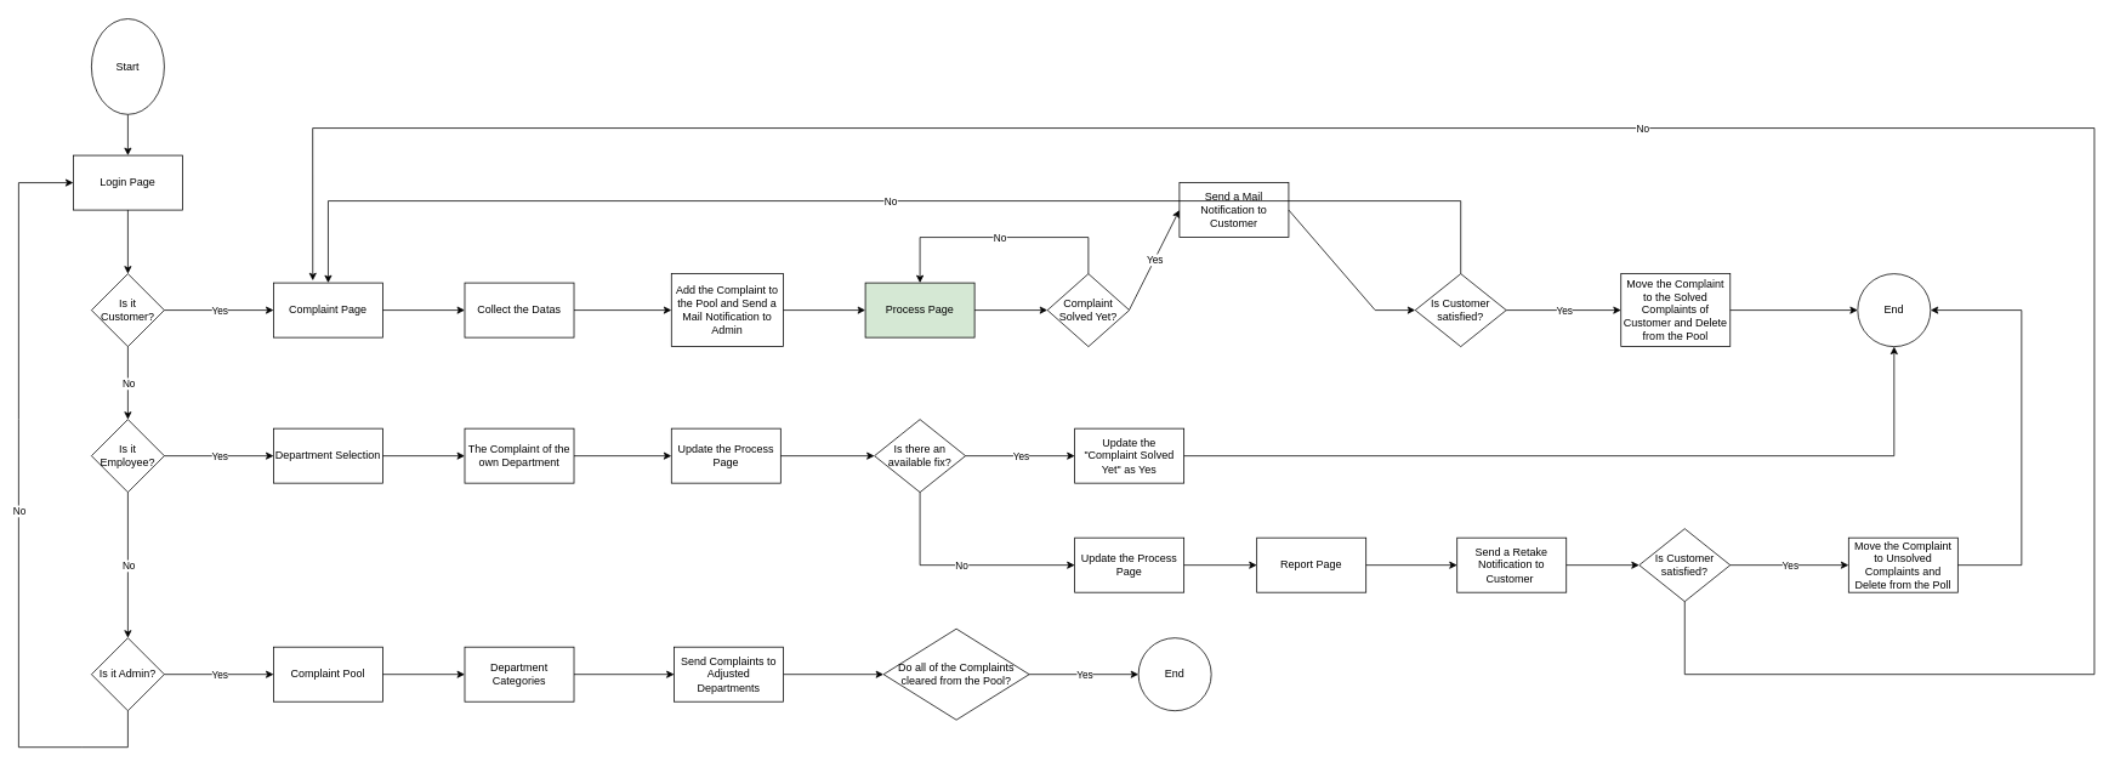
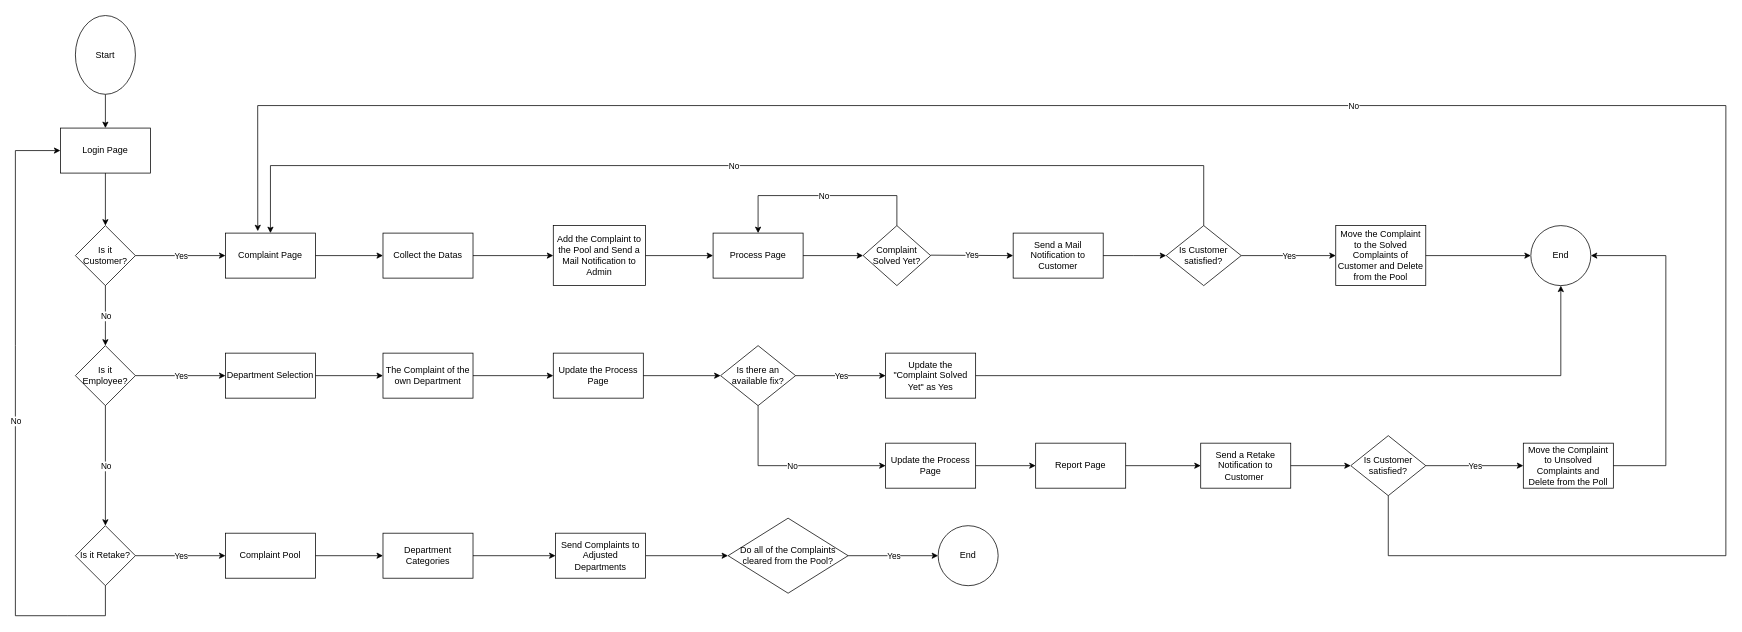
- <mxCell id="38" value="Send a Mail Notification to Customer" style="rounded=0;whiteSpace=wrap;html=1;" vertex="1" parent="1"><mxGeometry x="1295" y="200" width="120" height="60" as="geometry" /></mxCell>
+ <mxCell id="38" value="Send a Mail Notification to Customer" style="rounded=0;whiteSpace=wrap;html=1;" vertex="1" parent="1"><mxGeometry x="1350" y="310" width="120" height="60" as="geometry" /></mxCell>
- <mxCell id="33" value="Process Page" style="rounded=0;whiteSpace=wrap;html=1;fillColor=#d5e8d4;" vertex="1" parent="1"><mxGeometry x="950" y="310" width="120" height="60" as="geometry" /></mxCell>
+ <mxCell id="33" value="Process Page" style="rounded=0;whiteSpace=wrap;html=1;" vertex="1" parent="1"><mxGeometry x="950" y="310" width="120" height="60" as="geometry" /></mxCell>
- <mxCell id="14" value="Is it Admin?" style="rhombus;whiteSpace=wrap;html=1;" parent="1" vertex="1"><mxGeometry x="100" y="700" width="80" height="80" as="geometry" /></mxCell>
+ <mxCell id="14" value="Is it Retake?" style="rhombus;whiteSpace=wrap;html=1;" parent="1" vertex="1"><mxGeometry x="100" y="700" width="80" height="80" as="geometry" /></mxCell>
